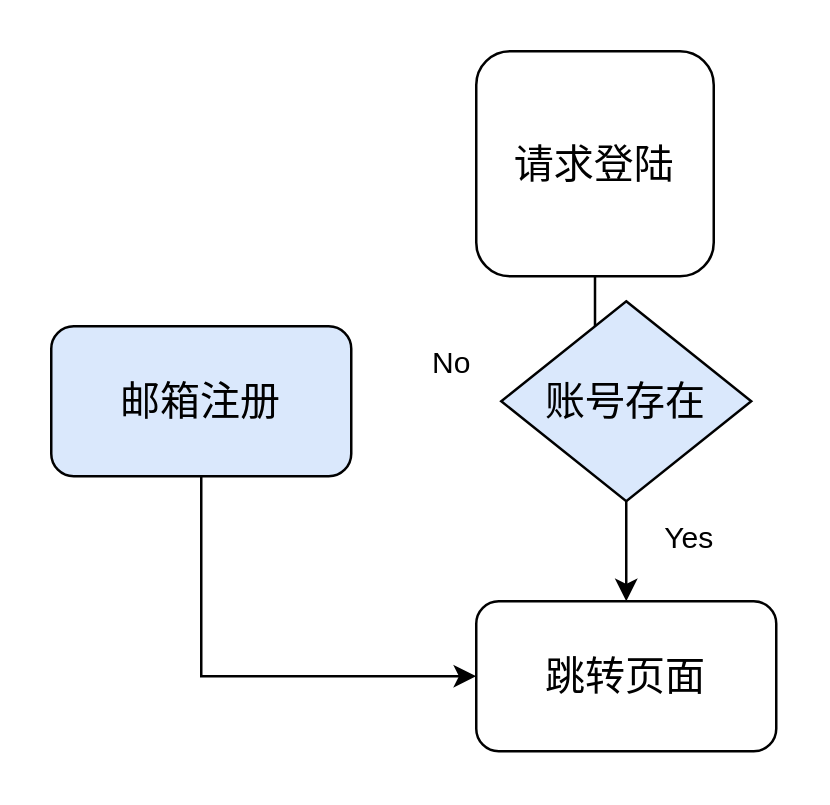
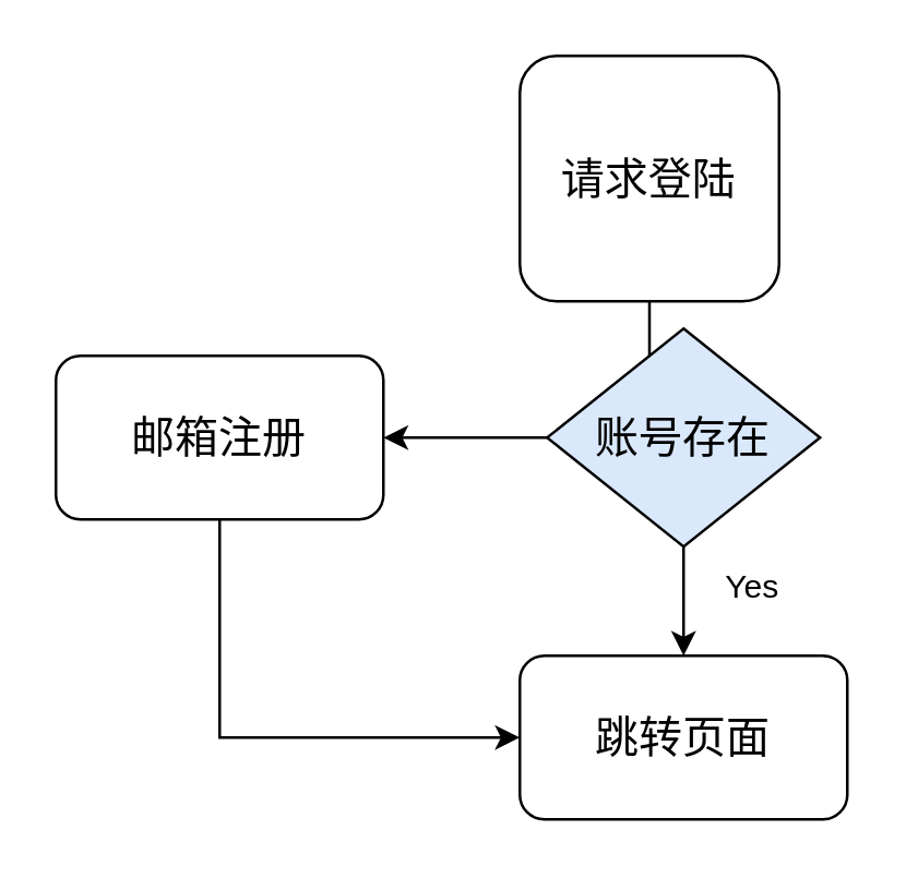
- <mxCell id="11" value="No" style="text;html=1;align=center;verticalAlign=middle;resizable=0;points=[];autosize=1;strokeColor=none;fillColor=none;" vertex="1" parent="1"><mxGeometry x="160" y="130" width="40" height="30" as="geometry" /></mxCell>
- <mxCell id="10" value="&lt;font style=&quot;font-size: 16px;&quot;&gt;邮箱注册&lt;/font&gt;" style="rounded=1;whiteSpace=wrap;html=1;fillColor=#dae8fc;" vertex="1" parent="1"><mxGeometry x="20" y="130" width="120" height="60" as="geometry" /></mxCell>
+ <mxCell id="10" value="&lt;font style=&quot;font-size: 16px;&quot;&gt;邮箱注册&lt;/font&gt;" style="rounded=1;whiteSpace=wrap;html=1;" vertex="1" parent="1"><mxGeometry x="20" y="130" width="120" height="60" as="geometry" /></mxCell>
+ <mxCell id="6" value="" style="edgeStyle=orthogonalEdgeStyle;rounded=0;orthogonalLoop=1;jettySize=auto;html=1;" edge="1" parent="1" source="7" target="10"><mxGeometry relative="1" as="geometry" /></mxCell>
